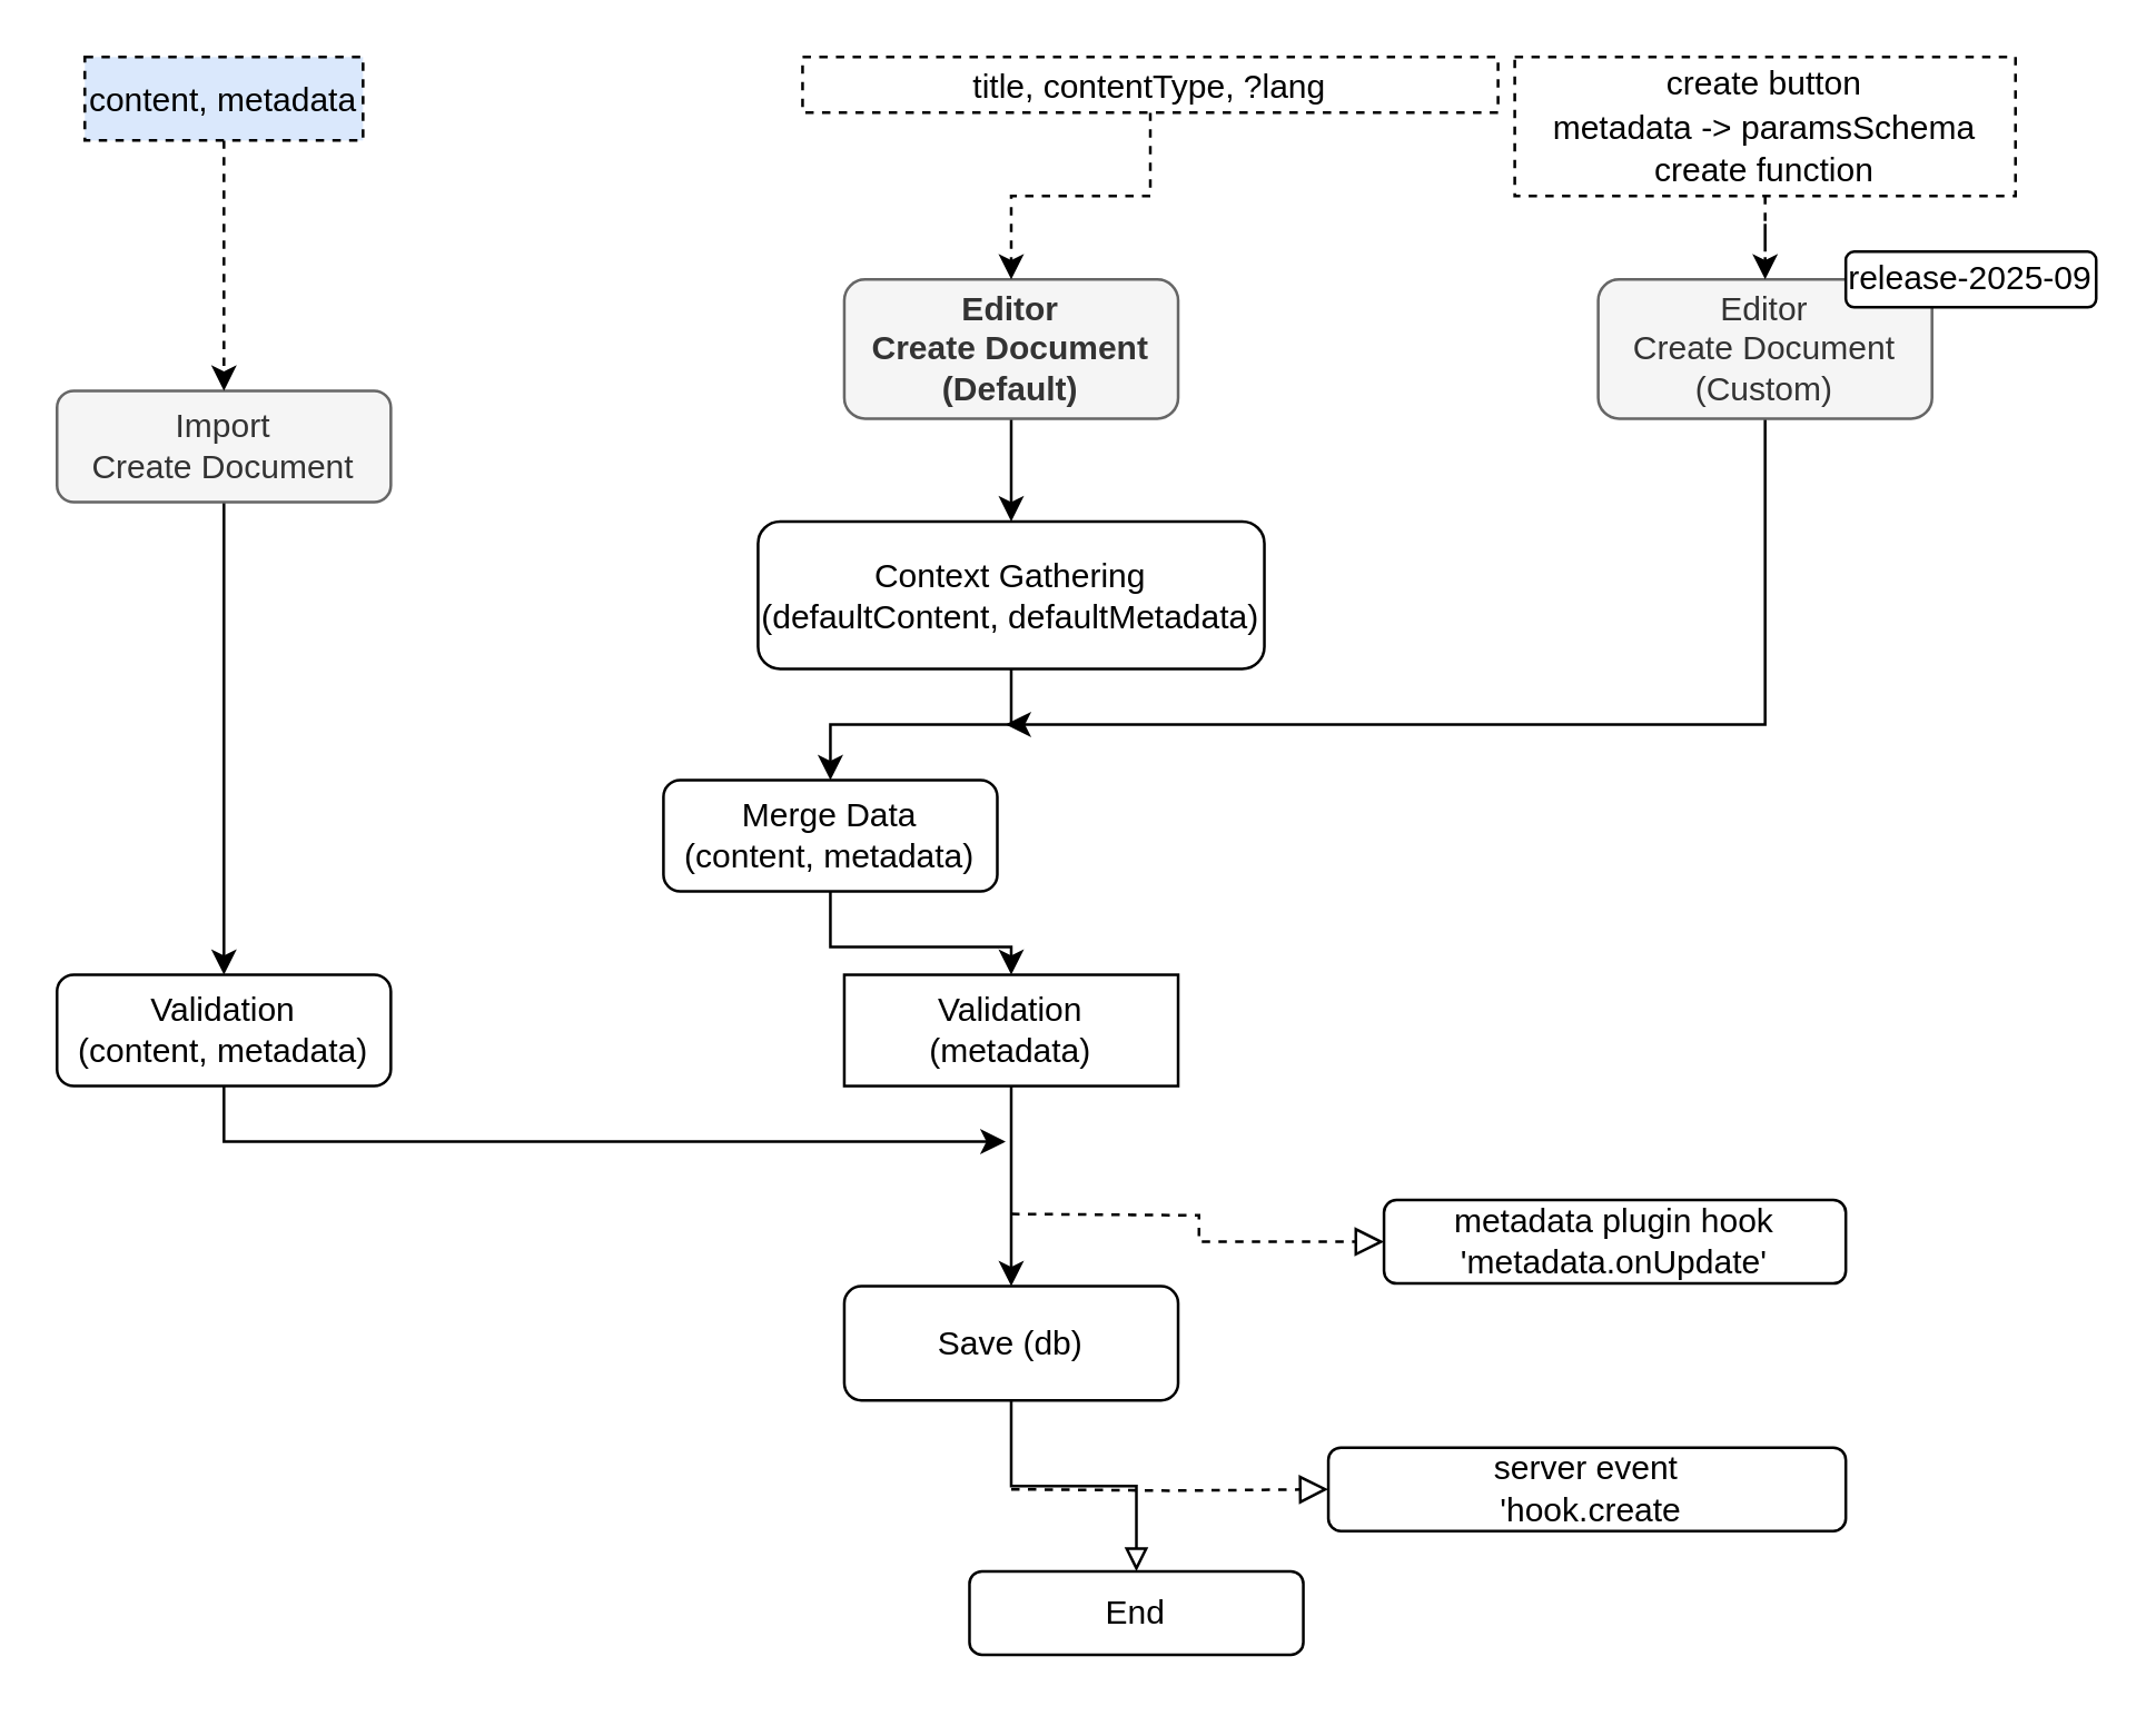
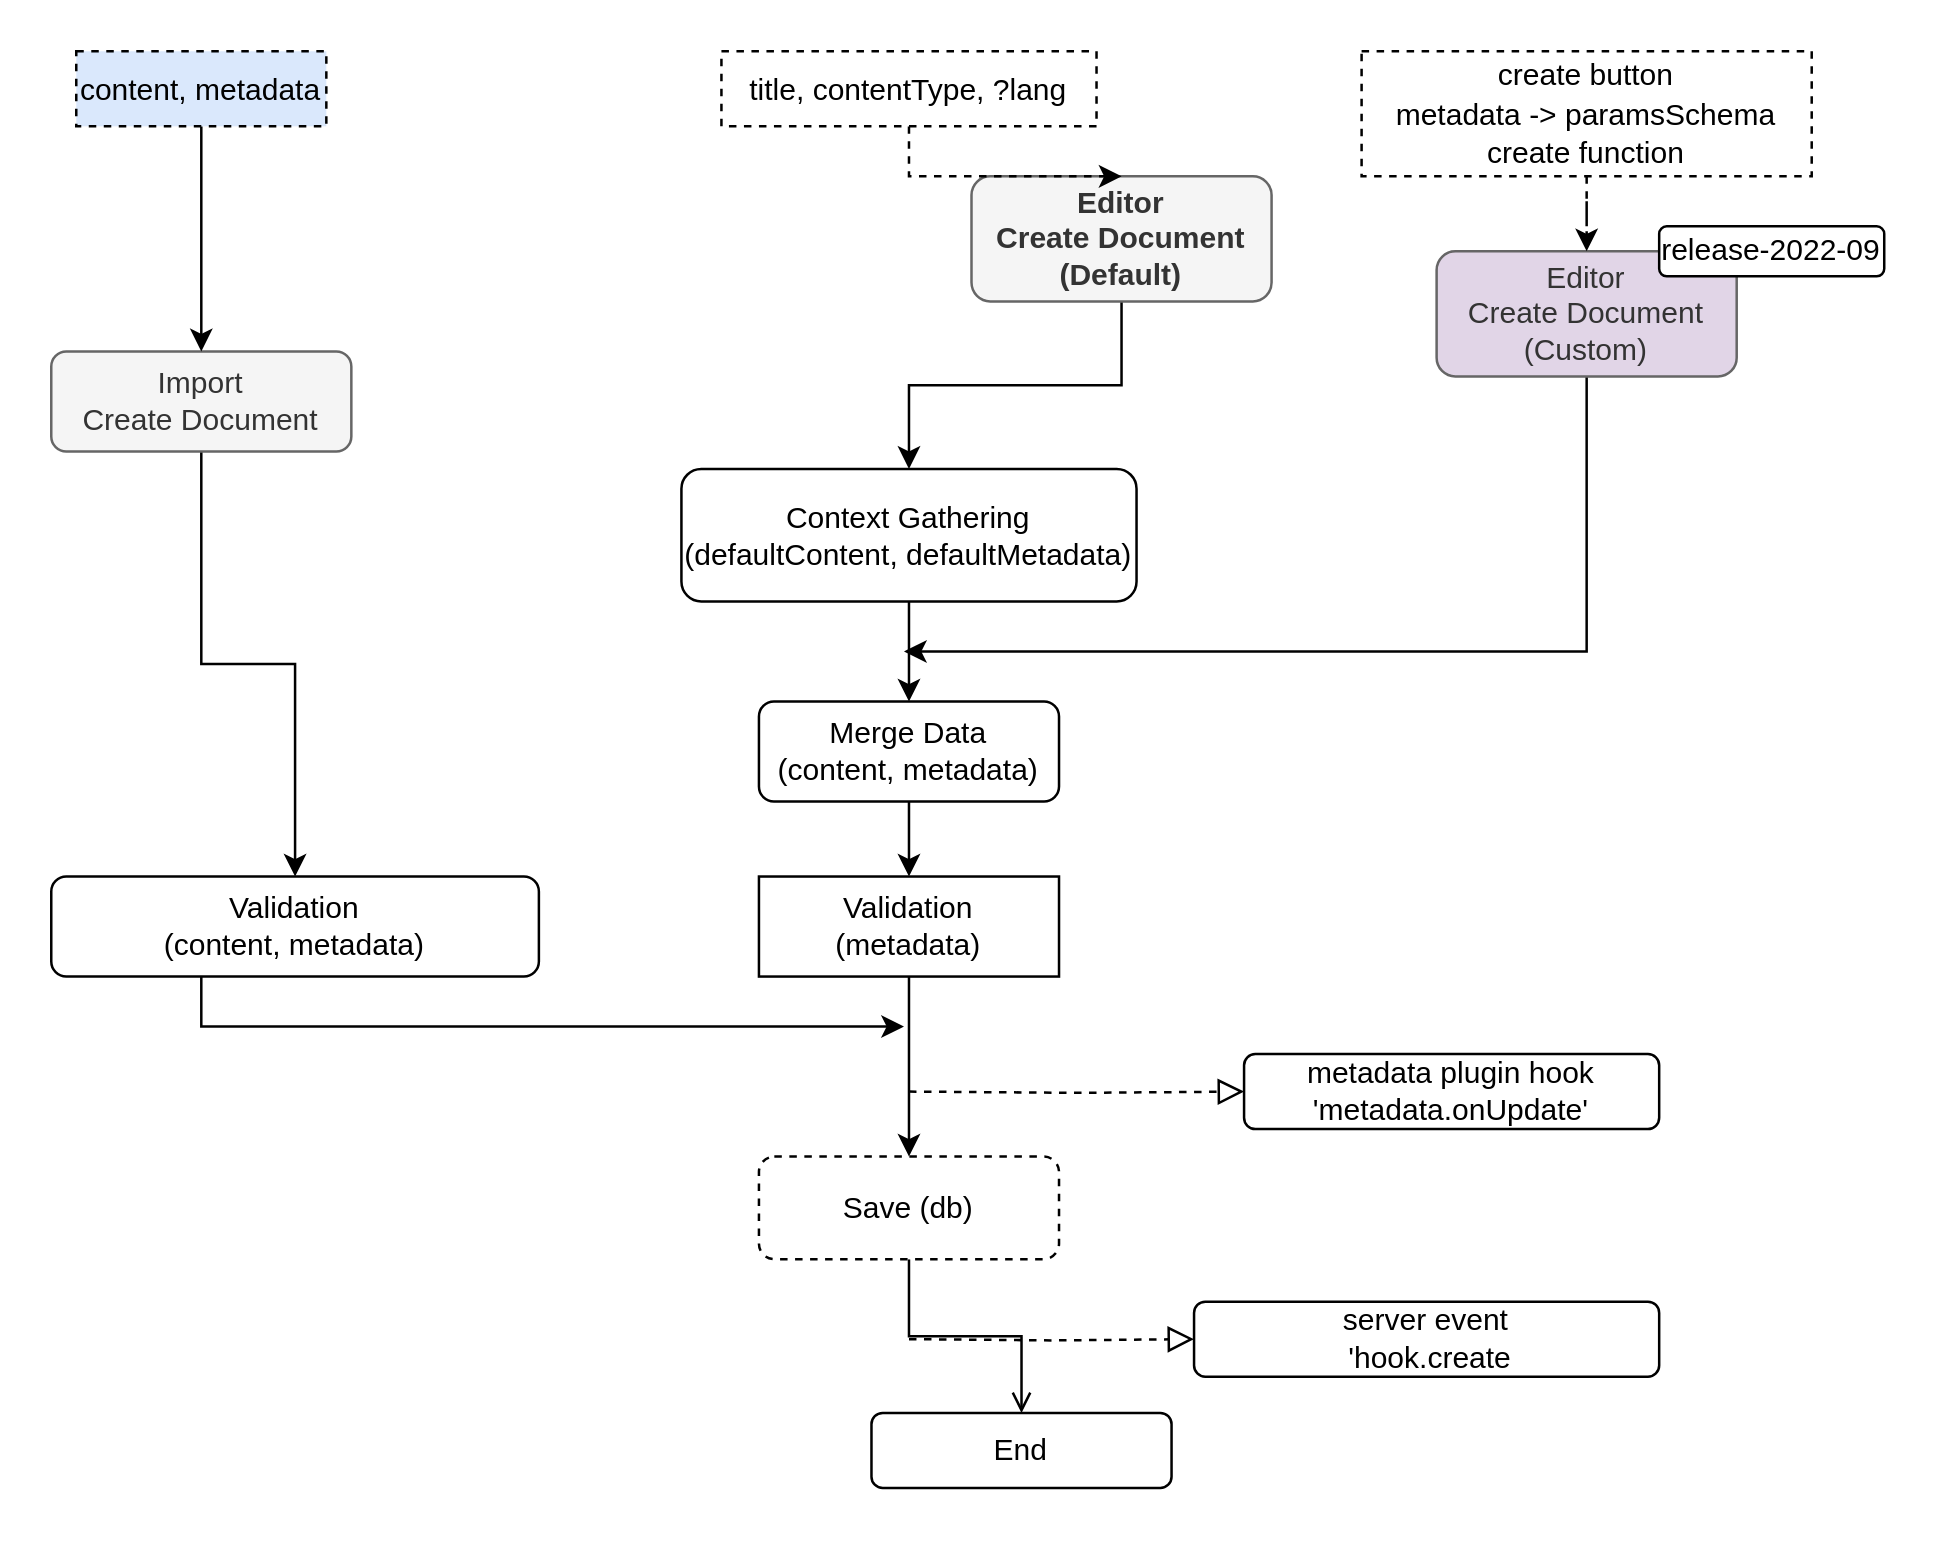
- <mxCell id="18" value="&lt;font style=&quot;font-size: 12px&quot;&gt;title, contentType, ?lang&lt;/font&gt;" style="rounded=0;whiteSpace=wrap;html=1;shadow=0;glass=0;sketch=0;fontSize=13;dashed=1;" parent="1" vertex="1"><mxGeometry x="288" y="20" width="250" height="20" as="geometry" /></mxCell>
+ <mxCell id="18" value="&lt;font style=&quot;font-size: 12px&quot;&gt;title, contentType, ?lang&lt;/font&gt;" style="rounded=0;whiteSpace=wrap;html=1;shadow=0;glass=0;sketch=0;fontSize=13;dashed=1;" parent="1" vertex="1"><mxGeometry x="288" width="150" height="30" as="geometry" y="20" /></mxCell>
- <mxCell id="23" value="" style="edgeStyle=orthogonalEdgeStyle;rounded=0;orthogonalLoop=1;jettySize=auto;html=1;strokeColor=default;dashed=1;exitX=0.5;exitY=1;exitDx=0;exitDy=0;entryX=0.5;entryY=0;entryDx=0;entryDy=0;" parent="1" source="24" edge="1" target="16"><mxGeometry relative="1" as="geometry"><mxPoint x="276" y="90" as="sourcePoint" /><mxPoint x="140" y="120" as="targetPoint" /></mxGeometry></mxCell>
+ <mxCell id="23" value="" style="edgeStyle=orthogonalEdgeStyle;rounded=0;orthogonalLoop=1;jettySize=auto;html=1;strokeColor=default;dashed=0;exitX=0.5;exitY=1;exitDx=0;exitDy=0;entryX=0.5;entryY=0;entryDx=0;entryDy=0;" parent="1" source="24" edge="1" target="16"><mxGeometry relative="1" as="geometry"><mxPoint x="276" y="90" as="sourcePoint" /><mxPoint x="140" y="120" as="targetPoint" /></mxGeometry></mxCell>
- <mxCell id="29" value="release-2025-09" style="whiteSpace=wrap;html=1;rounded=1;shadow=0;strokeWidth=1;glass=0;" vertex="1" parent="1"><mxGeometry x="663" y="90" width="90" height="20" as="geometry" /></mxCell>
+ <mxCell id="29" value="release-2022-09" style="whiteSpace=wrap;html=1;rounded=1;shadow=0;strokeWidth=1;glass=0;" vertex="1" parent="1"><mxGeometry x="663" y="90" width="90" height="20" as="geometry" /></mxCell>
- <mxCell id="3" value="Editor&lt;br&gt;Create Document&lt;br&gt;(Default)" style="rounded=1;whiteSpace=wrap;html=1;fontSize=12;glass=0;strokeWidth=1;shadow=0;fillColor=#f5f5f5;fontColor=#333333;strokeColor=#666666;fontStyle=1" parent="1" vertex="1"><mxGeometry x="303" y="100" width="120" height="50" as="geometry" /></mxCell>
+ <mxCell id="3" value="Editor&lt;br&gt;Create Document&lt;br&gt;(Default)" style="rounded=1;whiteSpace=wrap;html=1;fontSize=12;glass=0;strokeWidth=1;shadow=0;fillColor=#f5f5f5;fontColor=#333333;strokeColor=#666666;fontStyle=1" parent="1" vertex="1"><mxGeometry x="388" y="70" width="120" height="50" as="geometry" /></mxCell>
- <mxCell id="26" value="Editor&lt;br&gt;Create Document&lt;br&gt;(Custom)" style="rounded=1;whiteSpace=wrap;html=1;fontSize=12;glass=0;strokeWidth=1;shadow=0;fillColor=#f5f5f5;fontColor=#333333;strokeColor=#666666;" vertex="1" parent="1"><mxGeometry x="574" y="100" width="120" height="50" as="geometry" /></mxCell>
+ <mxCell id="26" value="Editor&lt;br&gt;Create Document&lt;br&gt;(Custom)" style="rounded=1;whiteSpace=wrap;html=1;fontSize=12;glass=0;strokeWidth=1;shadow=0;fillColor=#e1d5e7;fontColor=#333333;strokeColor=#666666;" vertex="1" parent="1"><mxGeometry x="574" y="100" width="120" height="50" as="geometry" /></mxCell>
- <mxCell id="9" value="Merge Data&lt;br&gt;(content, metadata)" style="rounded=1;whiteSpace=wrap;html=1;fontSize=12;glass=0;strokeWidth=1;shadow=0;" parent="1" vertex="1"><mxGeometry x="238" y="280" width="120" height="40" as="geometry" /></mxCell>
+ <mxCell id="9" value="Merge Data&lt;br&gt;(content, metadata)" style="rounded=1;whiteSpace=wrap;html=1;fontSize=12;glass=0;strokeWidth=1;shadow=0;" parent="1" vertex="1"><mxGeometry x="303" y="280" width="120" height="40" as="geometry" /></mxCell>
- <mxCell id="22" value="Validation&lt;br&gt;(content, metadata)" style="whiteSpace=wrap;html=1;rounded=1;glass=0;strokeWidth=1;shadow=0;" parent="1" vertex="1"><mxGeometry x="20" y="350" width="120" height="40" as="geometry" /></mxCell>
+ <mxCell id="22" value="Validation&lt;br&gt;(content, metadata)" style="whiteSpace=wrap;html=1;rounded=1;glass=0;strokeWidth=1;shadow=0;" parent="1" vertex="1"><mxGeometry x="20" y="350" width="195" height="40" as="geometry" /></mxCell>
- <mxCell id="5" value="metadata plugin hook 'metadata.onUpdate'" style="rounded=1;whiteSpace=wrap;html=1;fontSize=12;glass=0;strokeWidth=1;shadow=0;" parent="1" vertex="1"><mxGeometry x="497" y="431" width="166" height="30" as="geometry" /></mxCell>
+ <mxCell id="5" value="metadata plugin hook 'metadata.onUpdate'" style="rounded=1;whiteSpace=wrap;html=1;fontSize=12;glass=0;strokeWidth=1;shadow=0;" parent="1" vertex="1"><mxGeometry x="497" y="421" width="166" height="30" as="geometry" /></mxCell>
- <mxCell id="11" value="Save (db)" style="rounded=1;whiteSpace=wrap;html=1;shadow=0;strokeWidth=1;glass=0;" parent="1" vertex="1"><mxGeometry x="303" y="462" width="120" height="41" as="geometry" /></mxCell>
+ <mxCell id="11" value="Save (db)" style="rounded=1;whiteSpace=wrap;html=1;shadow=0;strokeWidth=1;glass=0;dashed=1;" parent="1" vertex="1"><mxGeometry x="303" y="462" width="120" height="41" as="geometry" /></mxCell>
- <mxCell id="10" value="" style="edgeStyle=orthogonalEdgeStyle;rounded=0;orthogonalLoop=1;jettySize=auto;html=1;endArrow=block;endFill=0;strokeColor=#000000;entryX=0.5;entryY=0;entryDx=0;entryDy=0;" parent="1" source="11" target="14" edge="1"><mxGeometry relative="1" as="geometry"><mxPoint x="363" y="780" as="targetPoint" /></mxGeometry></mxCell>
+ <mxCell id="10" value="" style="edgeStyle=orthogonalEdgeStyle;rounded=0;orthogonalLoop=1;jettySize=auto;html=1;endArrow=open;endFill=0;strokeColor=#000000;entryX=0.5;entryY=0;entryDx=0;entryDy=0;" parent="1" source="11" target="14" edge="1"><mxGeometry relative="1" as="geometry"><mxPoint x="363" y="780" as="targetPoint" /></mxGeometry></mxCell>
